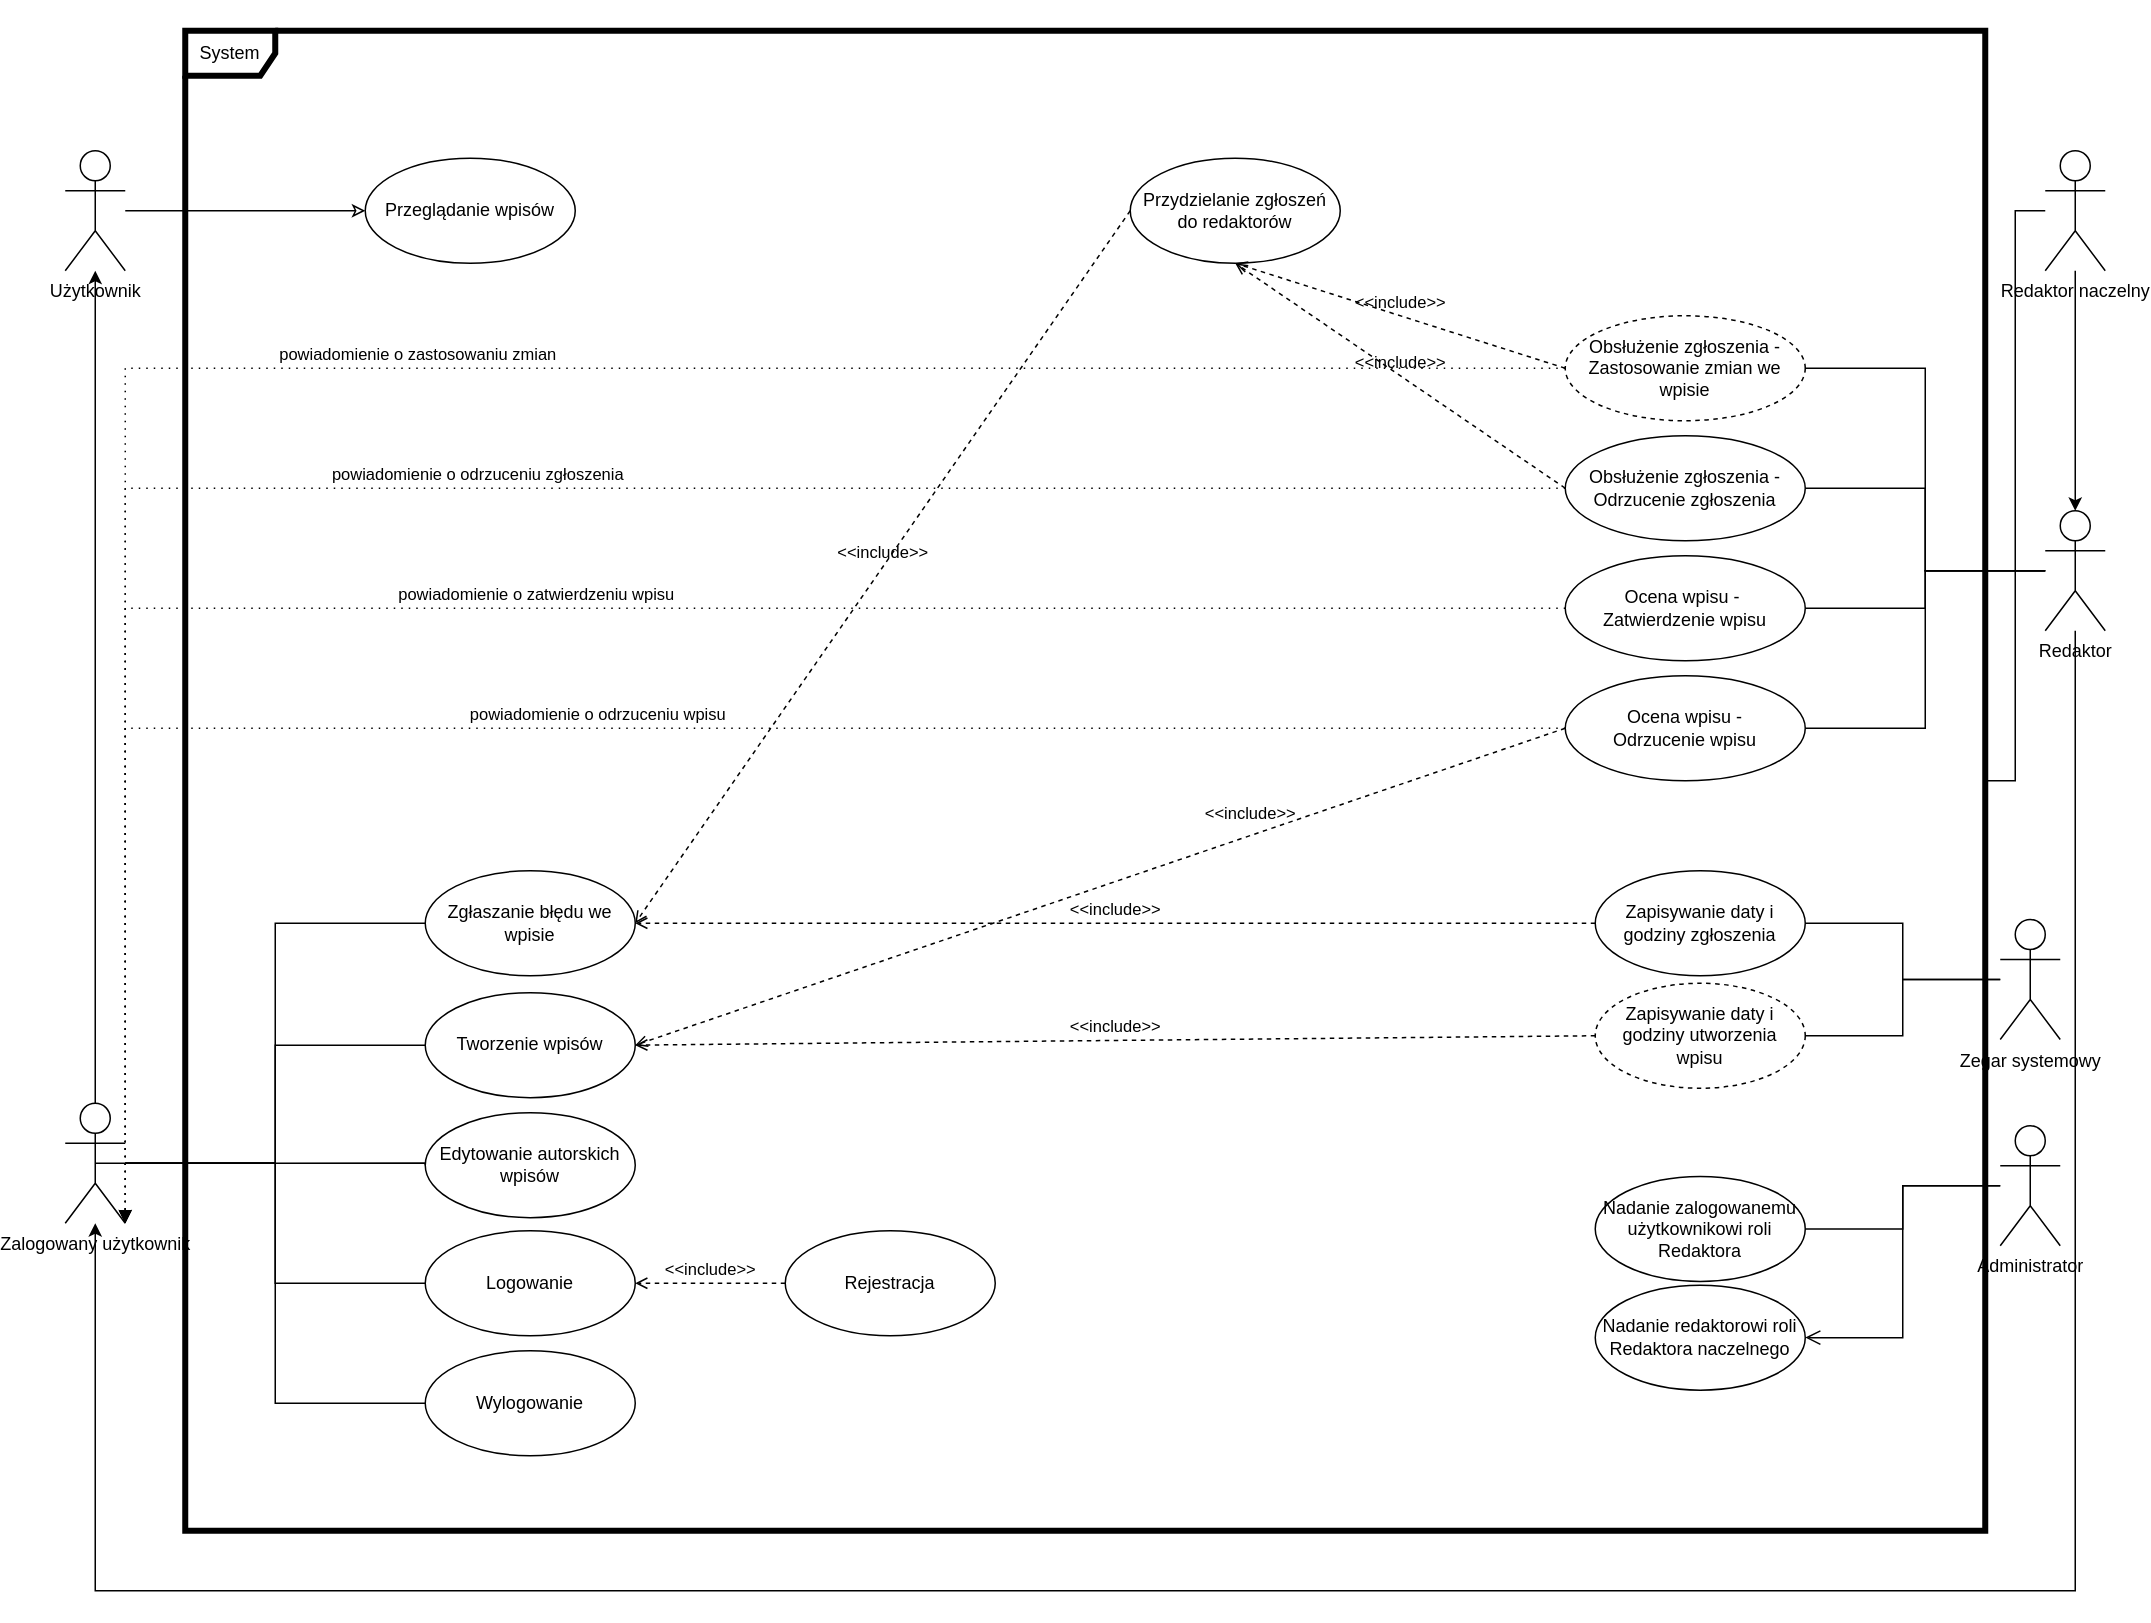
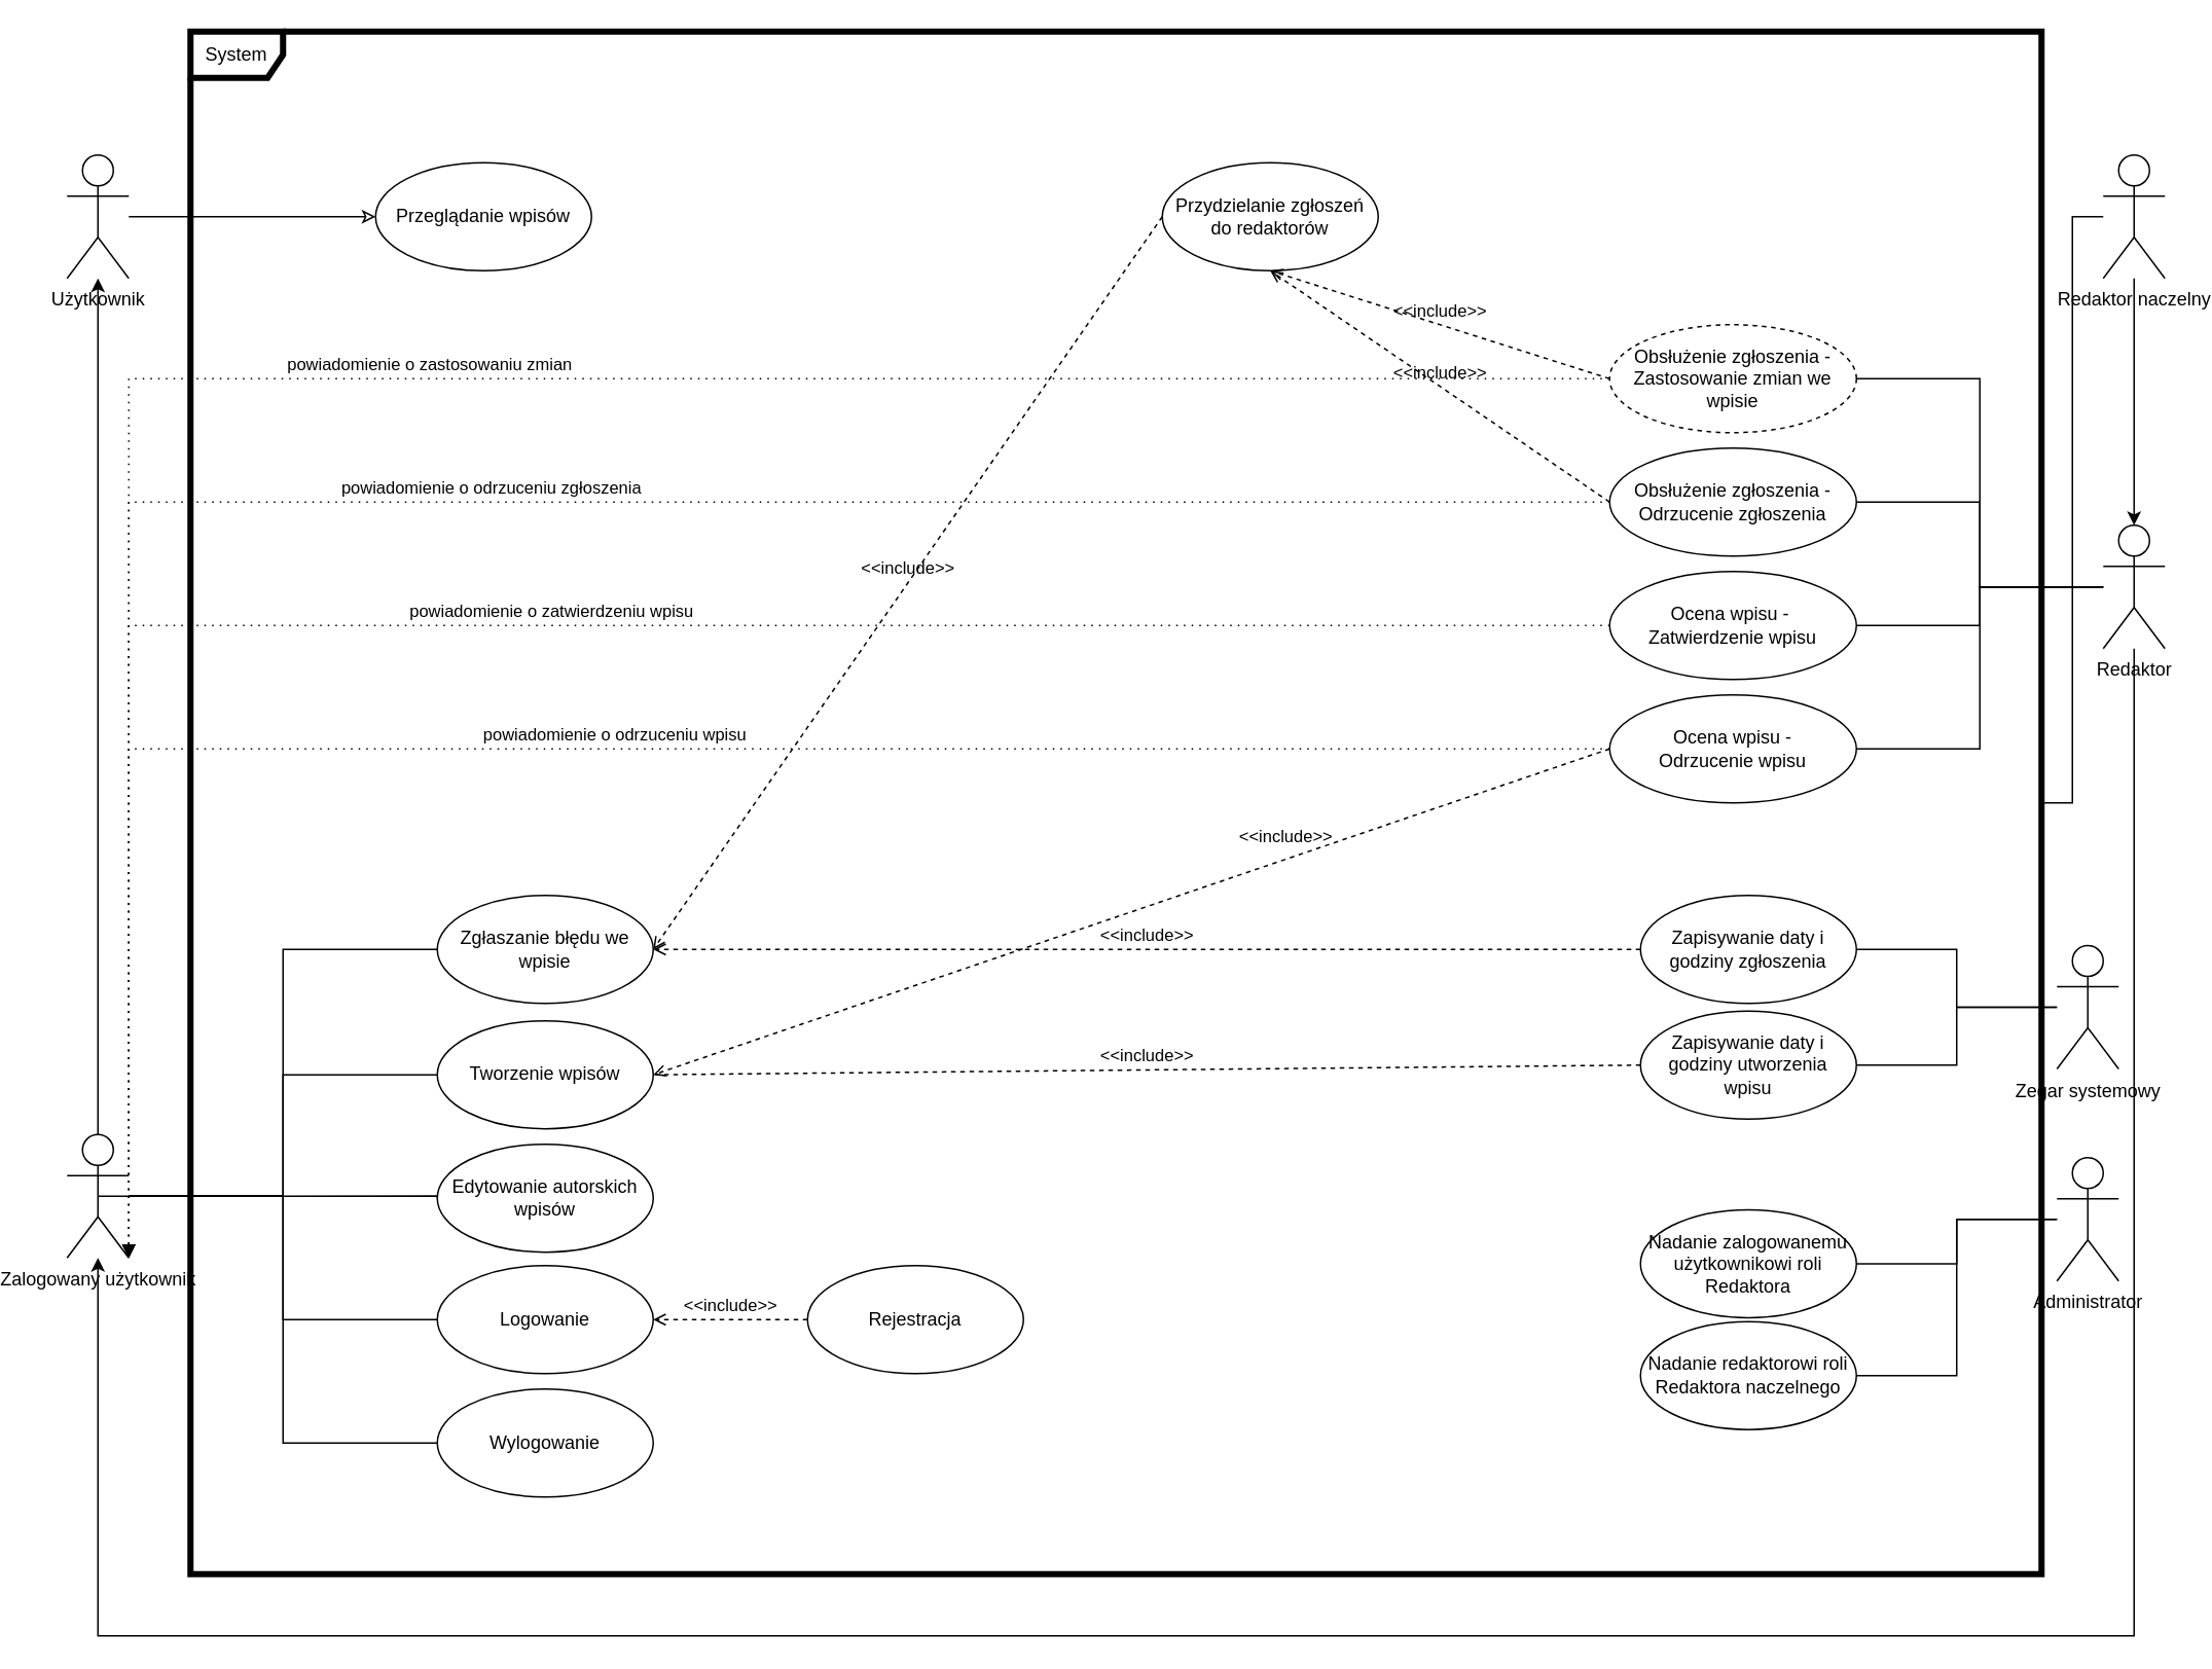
- <mxCell id="39" value="Zapisywanie daty i godziny&amp;nbsp;utworzenia&lt;br&gt;wpisu" style="ellipse;whiteSpace=wrap;html=1;dashed=1;" vertex="1" parent="1"><mxGeometry x="1040" y="655" width="140" height="70" as="geometry" /></mxCell>
+ <mxCell id="39" value="Zapisywanie daty i godziny&amp;nbsp;utworzenia&lt;br&gt;wpisu" style="ellipse;whiteSpace=wrap;html=1;" vertex="1" parent="1"><mxGeometry x="1040" y="655" width="140" height="70" as="geometry" /></mxCell>
- <mxCell id="45" value="&amp;lt;&amp;lt;include&amp;gt;&amp;gt;" style="html=1;verticalAlign=bottom;labelBackgroundColor=none;endArrow=open;endFill=0;dashed=1;rounded=0;entryX=1;entryY=0.5;entryDx=0;entryDy=0;exitX=0;exitY=0.5;exitDx=0;exitDy=0;" edge="1" parent="1" source="39" target="26"><mxGeometry width="160" relative="1" as="geometry"><mxPoint x="680" y="783.75" as="sourcePoint" /><mxPoint x="840" y="783.75" as="targetPoint" /></mxGeometry></mxCell>
+ <mxCell id="45" value="&amp;lt;&amp;lt;include&amp;gt;&amp;gt;" style="html=1;verticalAlign=bottom;labelBackgroundColor=none;endArrow=none;endFill=0;dashed=1;rounded=0;entryX=1;entryY=0.5;entryDx=0;entryDy=0;exitX=0;exitY=0.5;exitDx=0;exitDy=0;" edge="1" parent="1" source="39" target="26"><mxGeometry width="160" relative="1" as="geometry"><mxPoint x="680" y="783.75" as="sourcePoint" /><mxPoint x="840" y="783.75" as="targetPoint" /></mxGeometry></mxCell>
- <mxCell id="50" style="edgeStyle=orthogonalEdgeStyle;rounded=0;orthogonalLoop=1;jettySize=auto;html=1;entryX=1;entryY=0.5;entryDx=0;entryDy=0;fontSize=12;startSize=8;endSize=8;endArrow=open;endFill=0;" edge="1" parent="1" source="51" target="53"><mxGeometry relative="1" as="geometry" /></mxCell>
+ <mxCell id="50" style="edgeStyle=orthogonalEdgeStyle;rounded=0;orthogonalLoop=1;jettySize=auto;html=1;entryX=1;entryY=0.5;entryDx=0;entryDy=0;fontSize=12;startSize=8;endSize=8;endArrow=none;endFill=0;" edge="1" parent="1" source="51" target="53"><mxGeometry relative="1" as="geometry" /></mxCell>
